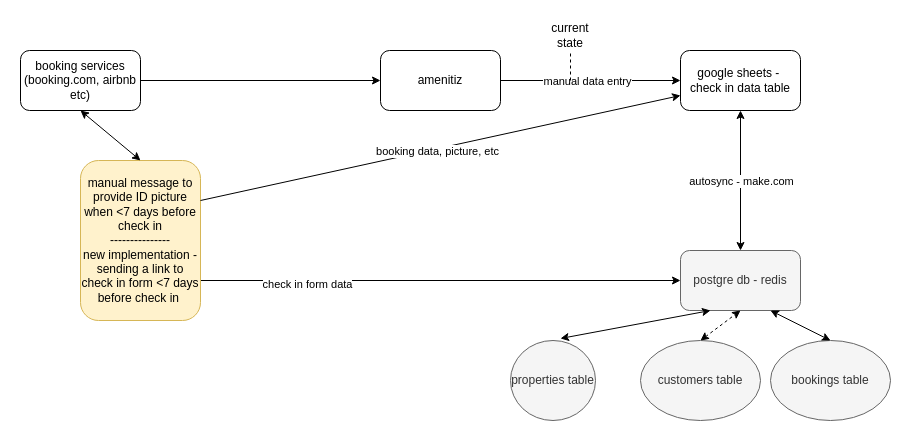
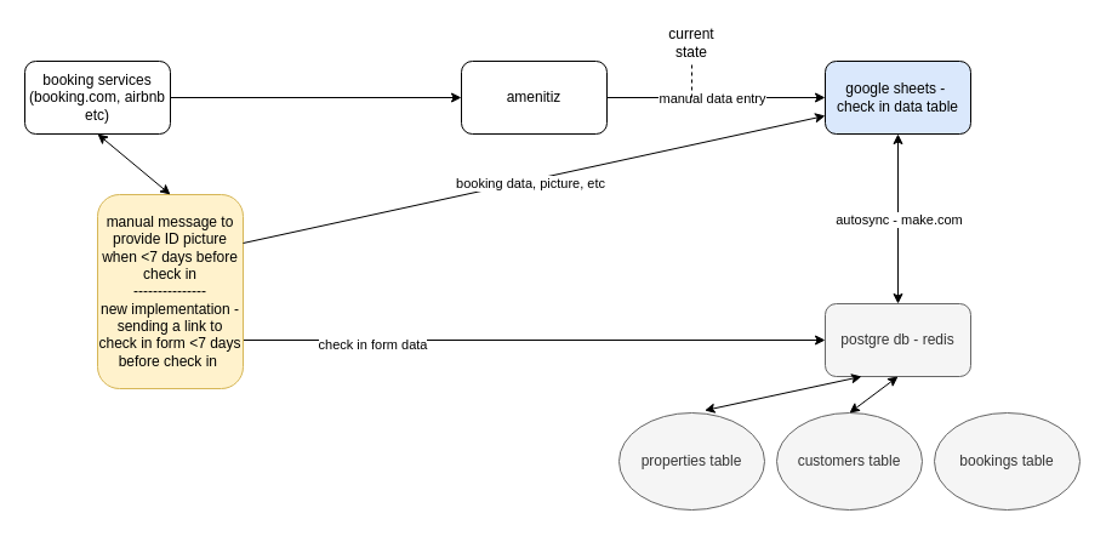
- <mxCell id="5" value="google sheets -&amp;nbsp;&lt;div&gt;check in data table&lt;/div&gt;" style="rounded=1;whiteSpace=wrap;html=1;" vertex="1" parent="1"><mxGeometry x="680" y="50" width="120" height="60" as="geometry" /></mxCell>
+ <mxCell id="5" value="google sheets -&amp;nbsp;&lt;div&gt;check in data table&lt;/div&gt;" style="rounded=1;whiteSpace=wrap;html=1;fillColor=#dae8fc;" vertex="1" parent="1"><mxGeometry x="680" y="50" width="120" height="60" as="geometry" /></mxCell>
- <mxCell id="23" value="" style="endArrow=classic;startArrow=classic;html=1;rounded=0;entryX=0.5;entryY=1;entryDx=0;entryDy=0;exitX=0.5;exitY=0;exitDx=0;exitDy=0;dashed=1;" edge="1" parent="1" source="19" target="14"><mxGeometry width="50" height="50" relative="1" as="geometry"><mxPoint x="350" y="350" as="sourcePoint" /><mxPoint x="400" y="300" as="targetPoint" /></mxGeometry></mxCell>
+ <mxCell id="23" value="" style="endArrow=classic;startArrow=classic;html=1;rounded=0;entryX=0.5;entryY=1;entryDx=0;entryDy=0;exitX=0.5;exitY=0;exitDx=0;exitDy=0;" edge="1" parent="1" source="19" target="14"><mxGeometry width="50" height="50" relative="1" as="geometry"><mxPoint x="350" y="350" as="sourcePoint" /><mxPoint x="400" y="300" as="targetPoint" /></mxGeometry></mxCell>
- <mxCell id="24" value="" style="endArrow=classic;startArrow=classic;html=1;rounded=0;entryX=0.75;entryY=1;entryDx=0;entryDy=0;exitX=0.5;exitY=0;exitDx=0;exitDy=0;" edge="1" parent="1" source="20" target="14"><mxGeometry width="50" height="50" relative="1" as="geometry"><mxPoint x="350" y="350" as="sourcePoint" /><mxPoint x="400" y="300" as="targetPoint" /></mxGeometry></mxCell>
- <mxCell id="21" value="properties table" style="ellipse;whiteSpace=wrap;html=1;fillColor=#f5f5f5;fontColor=#333333;strokeColor=#666666;" vertex="1" parent="1"><mxGeometry x="510" y="340" width="85" height="80" as="geometry" /></mxCell>
+ <mxCell id="21" value="properties table" style="ellipse;whiteSpace=wrap;html=1;fillColor=#f5f5f5;fontColor=#333333;strokeColor=#666666;" vertex="1" parent="1"><mxGeometry x="510" y="340" width="120" height="80" as="geometry" /></mxCell>
